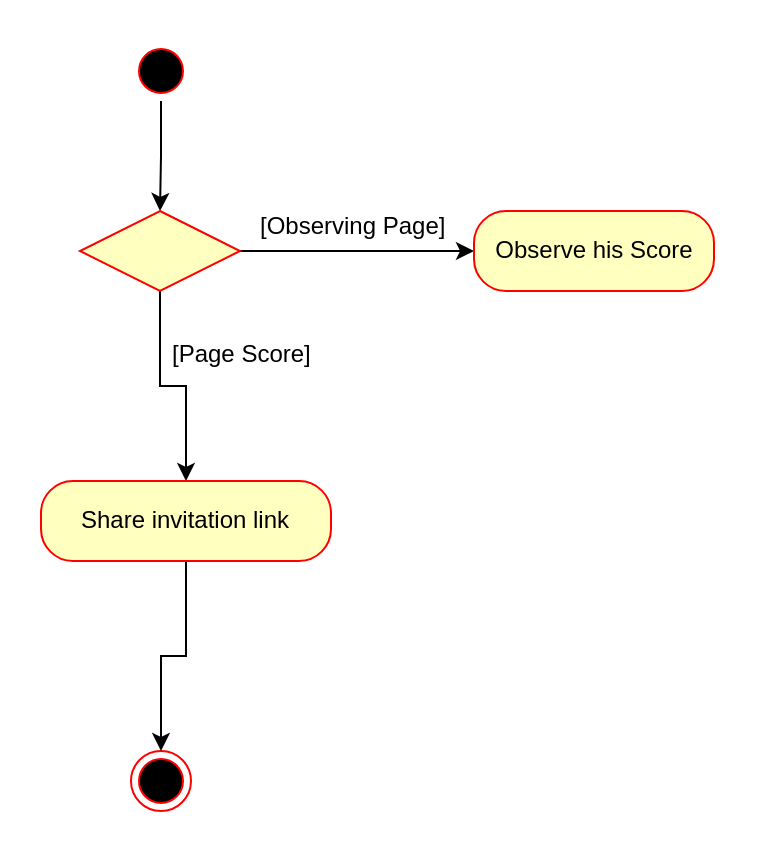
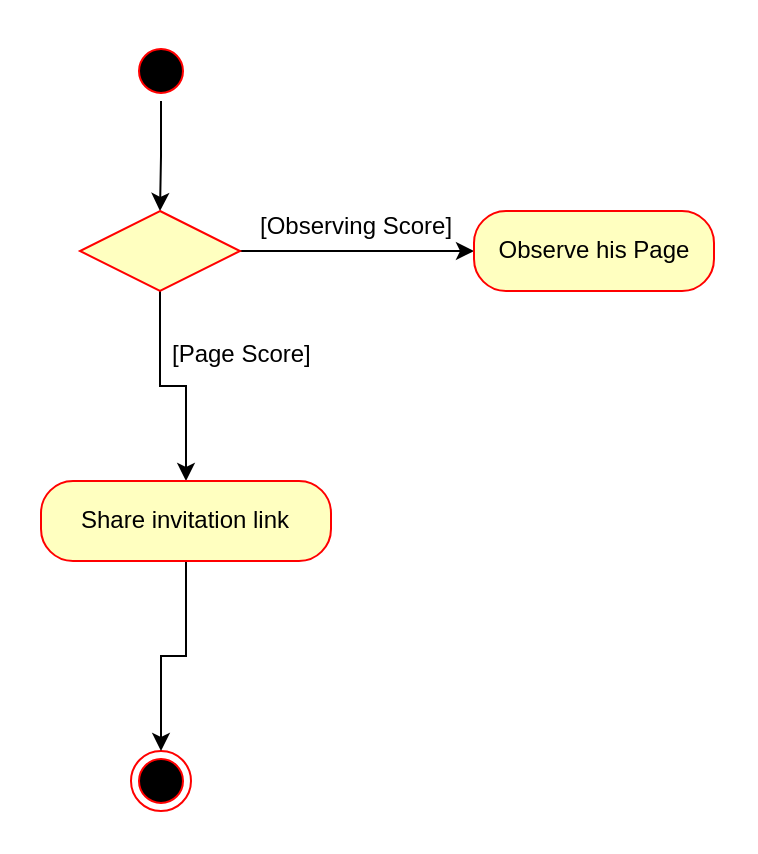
- <mxCell id="9" value="[Observing Page]" style="text;html=1;resizable=0;points=[];autosize=1;align=left;verticalAlign=top;spacingTop=-4;" parent="1" vertex="1"><mxGeometry x="128" y="103" width="110" height="20" as="geometry" /></mxCell>
+ <mxCell id="9" value="[Observing Score]" style="text;html=1;resizable=0;points=[];autosize=1;align=left;verticalAlign=top;spacingTop=-4;" parent="1" vertex="1"><mxGeometry x="128" y="103" width="110" height="20" as="geometry" /></mxCell>
- <mxCell id="8" value="Observe his Score" style="rounded=1;whiteSpace=wrap;html=1;arcSize=40;fontColor=#000000;fillColor=#ffffc0;strokeColor=#ff0000;" parent="1" vertex="1"><mxGeometry x="236.5" y="105" width="120" height="40" as="geometry" /></mxCell>
+ <mxCell id="8" value="Observe his Page" style="rounded=1;whiteSpace=wrap;html=1;arcSize=40;fontColor=#000000;fillColor=#ffffc0;strokeColor=#ff0000;" parent="1" vertex="1"><mxGeometry x="236.5" y="105" width="120" height="40" as="geometry" /></mxCell>
